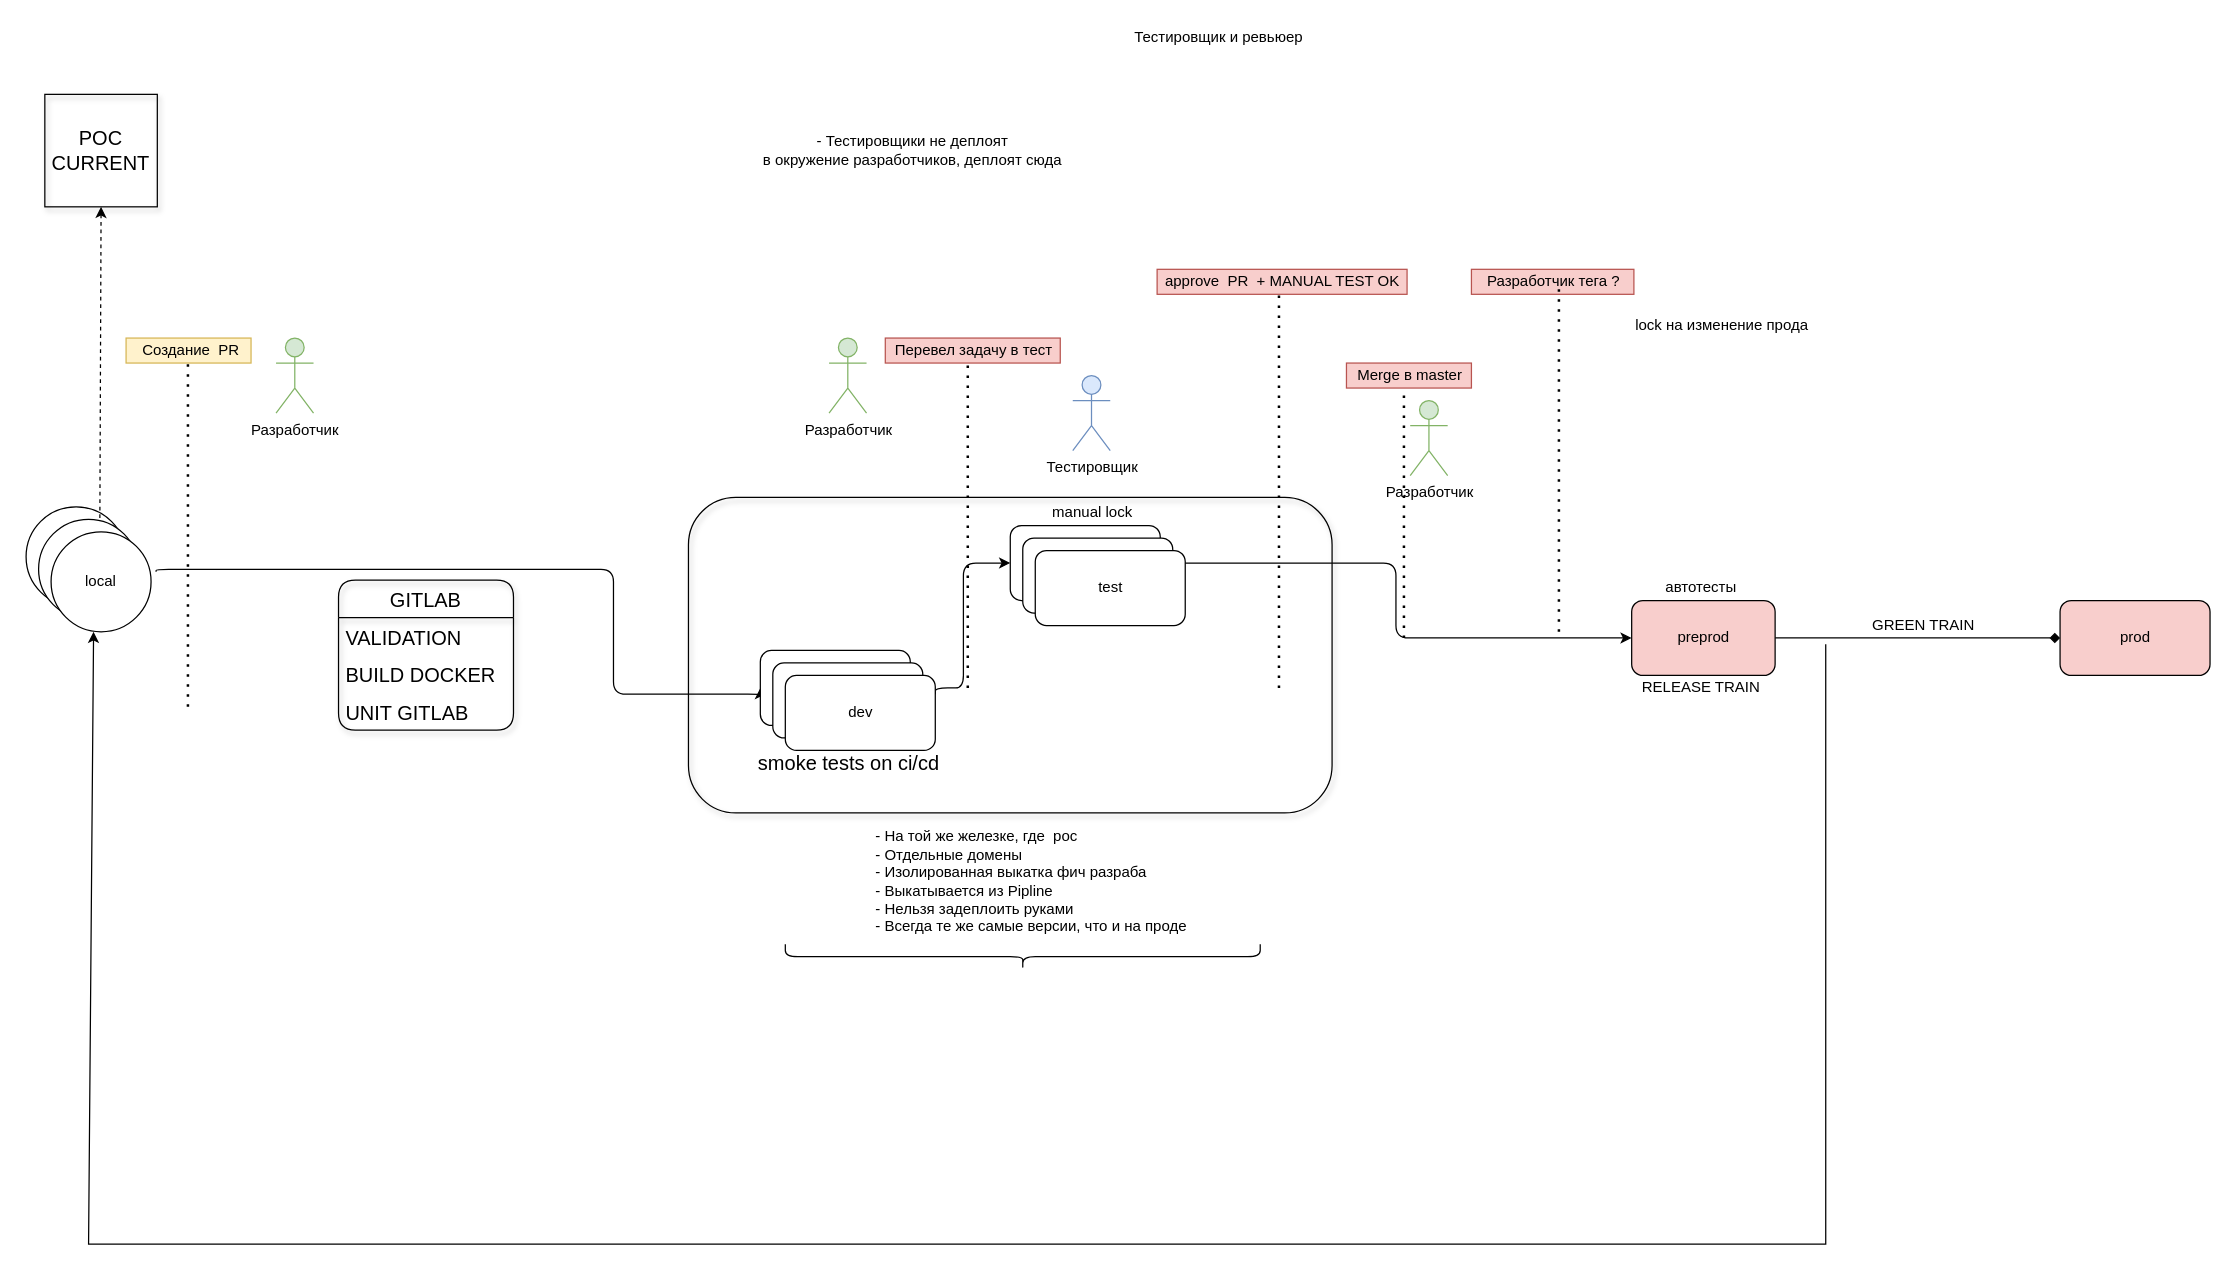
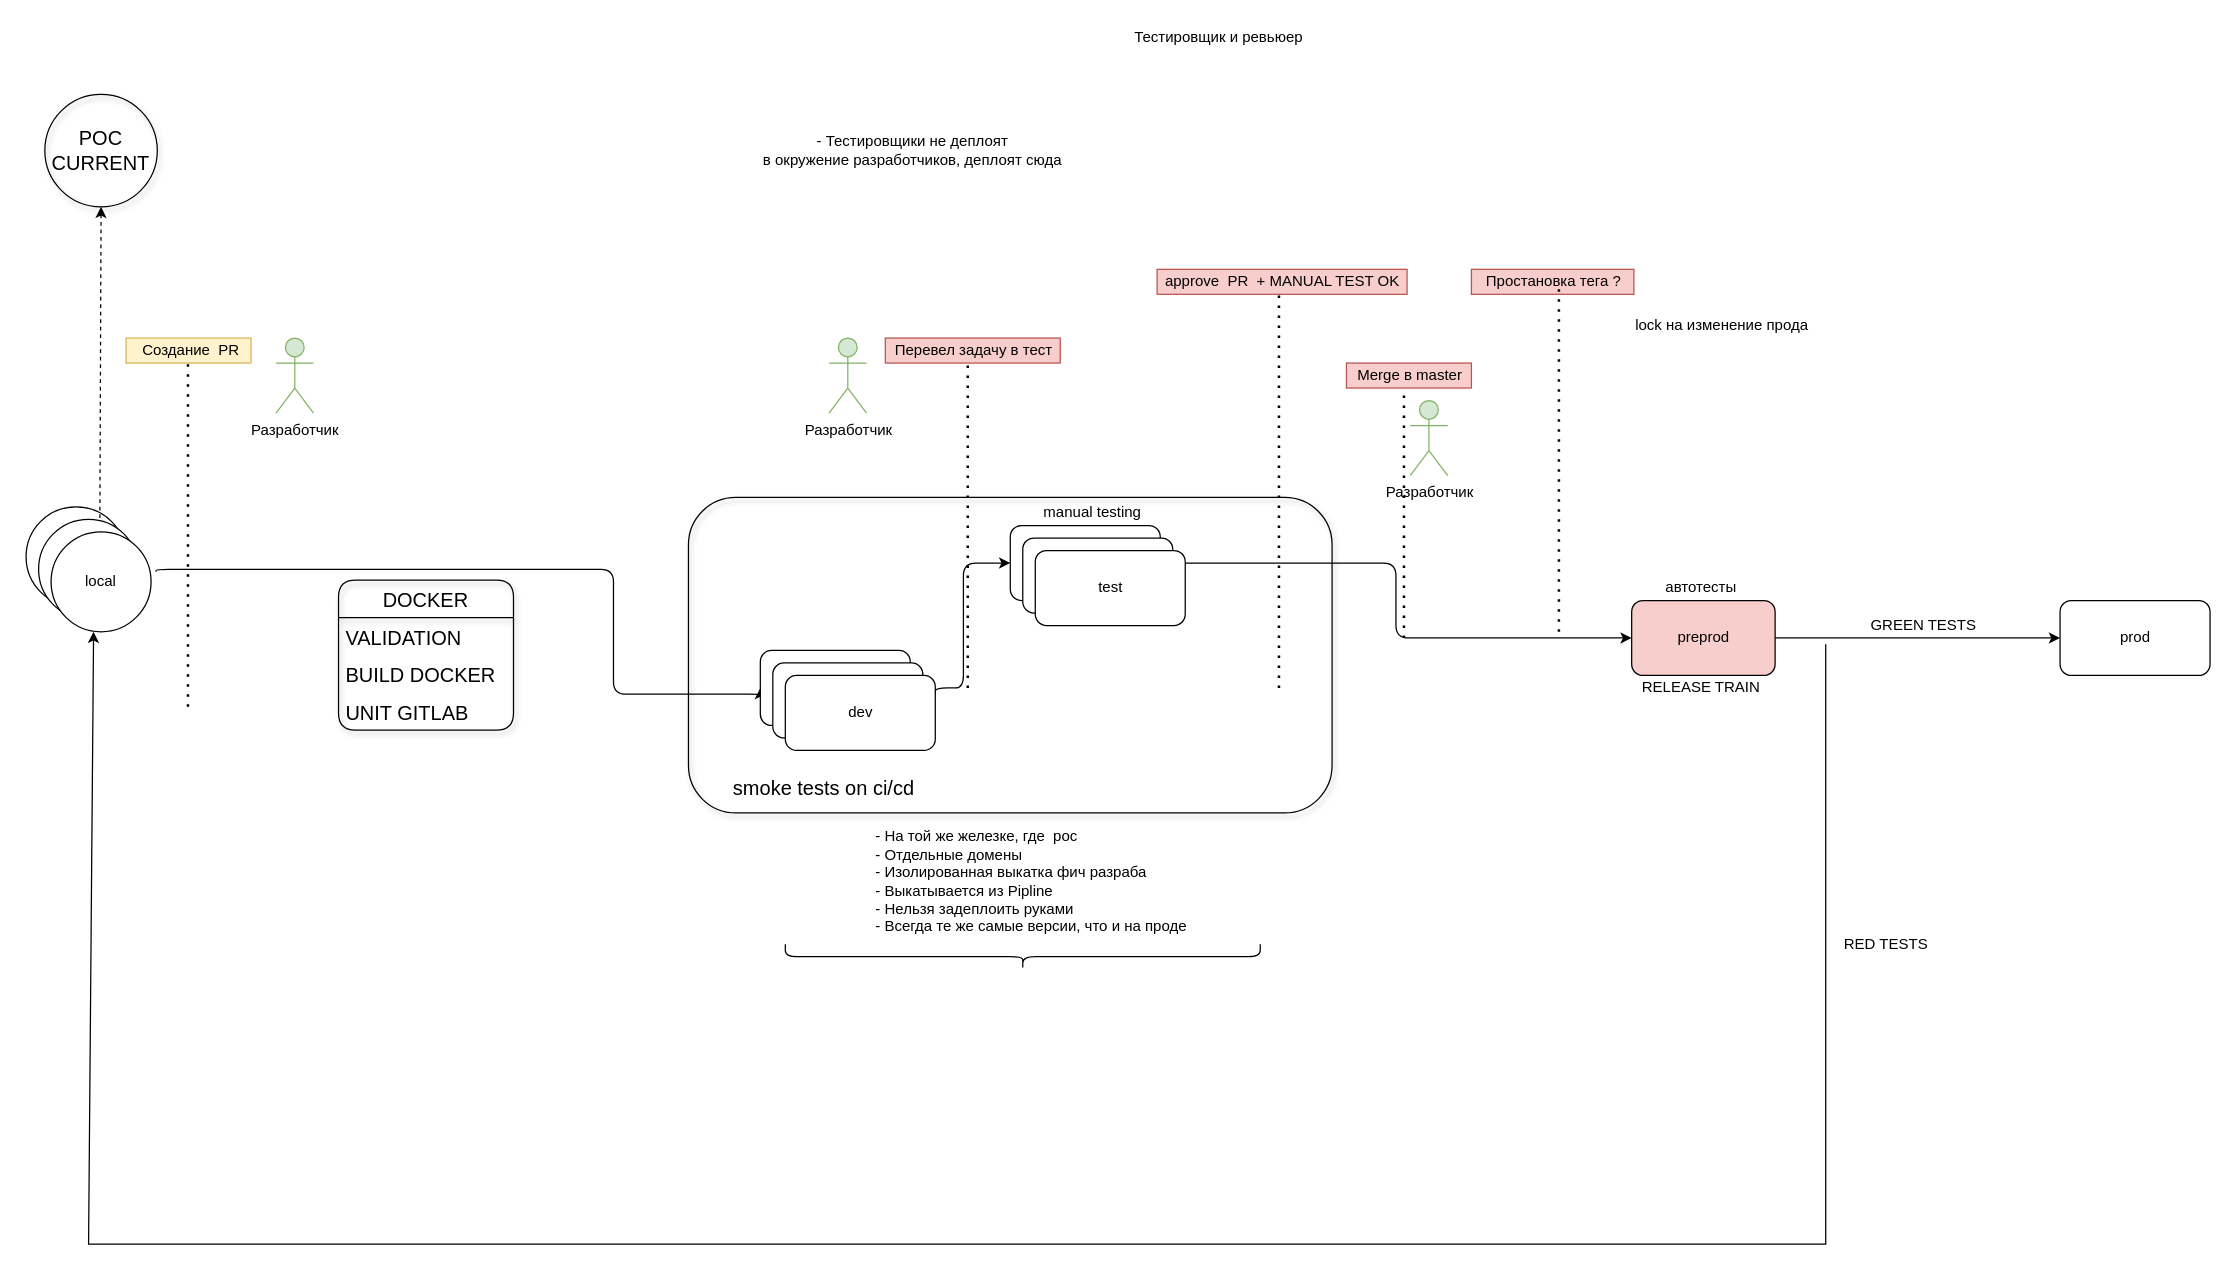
- <mxCell id="52" value="POC&lt;br&gt;CURRENT" style="whiteSpace=wrap;html=1;aspect=fixed;shadow=1;labelBackgroundColor=none;fontSize=16;fillColor=none;gradientColor=#ffffff;rounded=0;" vertex="1" parent="1"><mxGeometry x="35" y="75" width="90" height="90" as="geometry" /></mxCell>
+ <mxCell id="52" value="POC&lt;br&gt;CURRENT" style="ellipse;whiteSpace=wrap;html=1;aspect=fixed;rounded=1;shadow=1;labelBackgroundColor=none;fontSize=16;fillColor=none;gradientColor=#ffffff;" vertex="1" parent="1"><mxGeometry x="35" y="75" width="90" height="90" as="geometry" /></mxCell>
- <mxCell id="39" value="Разработчик тега ?" style="text;html=1;align=center;verticalAlign=middle;resizable=0;points=[];autosize=1;strokeColor=#b85450;fillColor=#f8cecc;" vertex="1" parent="1"><mxGeometry x="1176.5" y="215" width="130" height="20" as="geometry" /></mxCell>
+ <mxCell id="39" value="Простановка тега ?" style="text;html=1;align=center;verticalAlign=middle;resizable=0;points=[];autosize=1;strokeColor=#b85450;fillColor=#f8cecc;" vertex="1" parent="1"><mxGeometry x="1176.5" y="215" width="130" height="20" as="geometry" /></mxCell>
- <mxCell id="27" value="Тестировщик" style="shape=umlActor;verticalLabelPosition=bottom;verticalAlign=top;html=1;outlineConnect=0;fillColor=#dae8fc;strokeColor=#6c8ebf;direction=east;" vertex="1" parent="24"><mxGeometry x="130" y="30" width="30" height="60" as="geometry" /></mxCell>
- <mxCell id="41" value="manual lock" style="text;html=1;resizable=0;autosize=1;align=center;verticalAlign=middle;points=[];fillColor=none;strokeColor=none;rounded=0;" vertex="1" parent="1"><mxGeometry x="827.5" y="400" width="90" height="20" as="geometry" /></mxCell>
+ <mxCell id="41" value="manual testing" style="text;html=1;resizable=0;autosize=1;align=center;verticalAlign=middle;points=[];fillColor=none;strokeColor=none;rounded=0;" vertex="1" parent="1"><mxGeometry x="827.5" y="400" width="90" height="20" as="geometry" /></mxCell>
- <mxCell id="48" value="GITLAB" style="swimlane;fontStyle=0;childLayout=stackLayout;horizontal=1;startSize=30;horizontalStack=0;resizeParent=1;resizeParentMax=0;resizeLast=0;collapsible=1;marginBottom=0;rounded=1;shadow=1;labelBackgroundColor=none;fontSize=16;fillColor=none;gradientColor=#ffffff;" vertex="1" parent="1"><mxGeometry x="270" y="463.75" width="140" height="120" as="geometry" /></mxCell>
+ <mxCell id="48" value="DOCKER" style="swimlane;fontStyle=0;childLayout=stackLayout;horizontal=1;startSize=30;horizontalStack=0;resizeParent=1;resizeParentMax=0;resizeLast=0;collapsible=1;marginBottom=0;rounded=1;shadow=1;labelBackgroundColor=none;fontSize=16;fillColor=none;gradientColor=#ffffff;" vertex="1" parent="1"><mxGeometry x="270" y="463.75" width="140" height="120" as="geometry" /></mxCell>
- <mxCell id="45" value="GREEN TRAIN" style="text;html=1;resizable=0;autosize=1;align=center;verticalAlign=middle;points=[];fillColor=none;strokeColor=none;rounded=0;" vertex="1" parent="1"><mxGeometry x="1487.5" y="490" width="100" height="20" as="geometry" /></mxCell>
+ <mxCell id="45" value="GREEN TESTS" style="text;html=1;resizable=0;autosize=1;align=center;verticalAlign=middle;points=[];fillColor=none;strokeColor=none;rounded=0;" vertex="1" parent="1"><mxGeometry x="1487.5" y="490" width="100" height="20" as="geometry" /></mxCell>
- <mxCell id="7" style="edgeStyle=orthogonalEdgeStyle;rounded=1;orthogonalLoop=1;jettySize=auto;html=1;exitX=1;exitY=0.5;exitDx=0;exitDy=0;fillColor=default;endArrow=diamond;" edge="1" parent="1" source="32" target="8"><mxGeometry relative="1" as="geometry" /></mxCell>
+ <mxCell id="7" style="edgeStyle=orthogonalEdgeStyle;rounded=1;orthogonalLoop=1;jettySize=auto;html=1;exitX=1;exitY=0.5;exitDx=0;exitDy=0;fillColor=default;" edge="1" parent="1" source="32" target="8"><mxGeometry relative="1" as="geometry" /></mxCell>
- <mxCell id="8" value="prod" style="rounded=1;whiteSpace=wrap;html=1;fillColor=#f8cecc;" vertex="1" parent="1"><mxGeometry x="1647.5" y="480" width="120" height="60" as="geometry" /></mxCell>
+ <mxCell id="8" value="prod" style="rounded=1;whiteSpace=wrap;html=1;" vertex="1" parent="1"><mxGeometry x="1647.5" y="480" width="120" height="60" as="geometry" /></mxCell>
- <mxCell id="42" value="smoke tests on ci/cd" style="text;html=1;resizable=0;autosize=1;align=center;verticalAlign=middle;points=[];fillColor=none;strokeColor=none;rounded=0;fontSize=16;" vertex="1" parent="1"><mxGeometry x="597.5" y="600" width="160" height="20" as="geometry" /></mxCell>
+ <mxCell id="42" value="smoke tests on ci/cd" style="text;html=1;resizable=0;autosize=1;align=center;verticalAlign=middle;points=[];fillColor=none;strokeColor=none;rounded=0;fontSize=16;" vertex="1" parent="1"><mxGeometry x="577.5" y="620" width="160" height="20" as="geometry" /></mxCell>
+ <mxCell id="47" value="RED TESTS" style="text;html=1;resizable=0;autosize=1;align=center;verticalAlign=middle;points=[];fillColor=none;strokeColor=none;rounded=0;" vertex="1" parent="1"><mxGeometry x="1467.5" y="745" width="80" height="20" as="geometry" /></mxCell>
